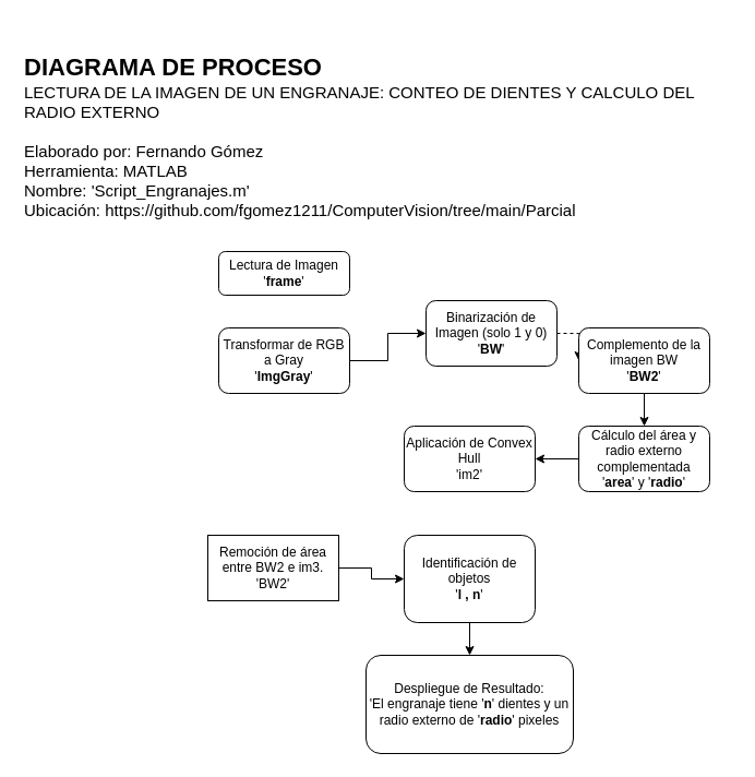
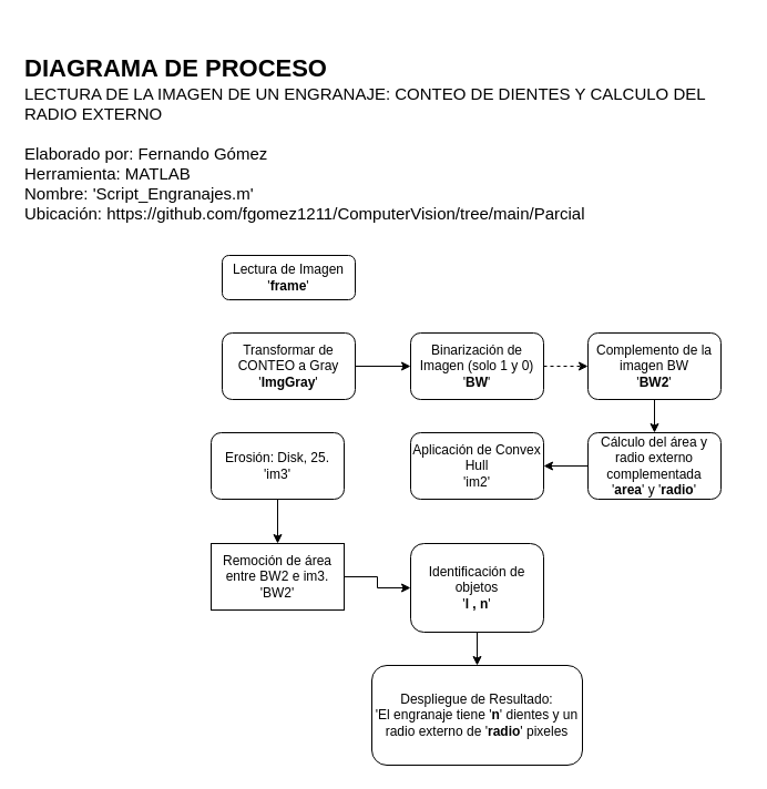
- <mxCell id="6" value="Binarización de Imagen (solo 1 y 0)&lt;br&gt;'&lt;b&gt;BW&lt;/b&gt;'" style="whiteSpace=wrap;html=1;rounded=1;glass=0;strokeWidth=1;shadow=0;" parent="1" vertex="1"><mxGeometry x="390" y="275" width="120" height="60" as="geometry" /></mxCell>
+ <mxCell id="6" value="Binarización de Imagen (solo 1 y 0)&lt;br&gt;'&lt;b&gt;BW&lt;/b&gt;'" style="whiteSpace=wrap;html=1;rounded=1;glass=0;strokeWidth=1;shadow=0;" parent="1" vertex="1"><mxGeometry x="370" y="300" width="120" height="60" as="geometry" /></mxCell>
- <mxCell id="4" value="Transformar de RGB a Gray&lt;br&gt;'&lt;b&gt;ImgGray&lt;/b&gt;'" style="whiteSpace=wrap;html=1;rounded=1;glass=0;strokeWidth=1;shadow=0;" parent="1" vertex="1"><mxGeometry x="200" y="300" width="120" height="60" as="geometry" /></mxCell>
+ <mxCell id="4" value="Transformar de CONTEO a Gray&lt;br&gt;'&lt;b&gt;ImgGray&lt;/b&gt;'" style="whiteSpace=wrap;html=1;rounded=1;glass=0;strokeWidth=1;shadow=0;" parent="1" vertex="1"><mxGeometry x="200" y="300" width="120" height="60" as="geometry" /></mxCell>
+ <mxCell id="13" value="Erosión: Disk, 25.&lt;br&gt;'im3'" style="whiteSpace=wrap;html=1;rounded=1;glass=0;strokeWidth=1;shadow=0;" parent="1" vertex="1"><mxGeometry x="190" y="390" width="120" height="60" as="geometry" /></mxCell>
+ <mxCell id="12" value="" style="edgeStyle=orthogonalEdgeStyle;rounded=0;orthogonalLoop=1;jettySize=auto;html=1;" parent="1" source="13" target="15" edge="1"><mxGeometry relative="1" as="geometry" /></mxCell>
